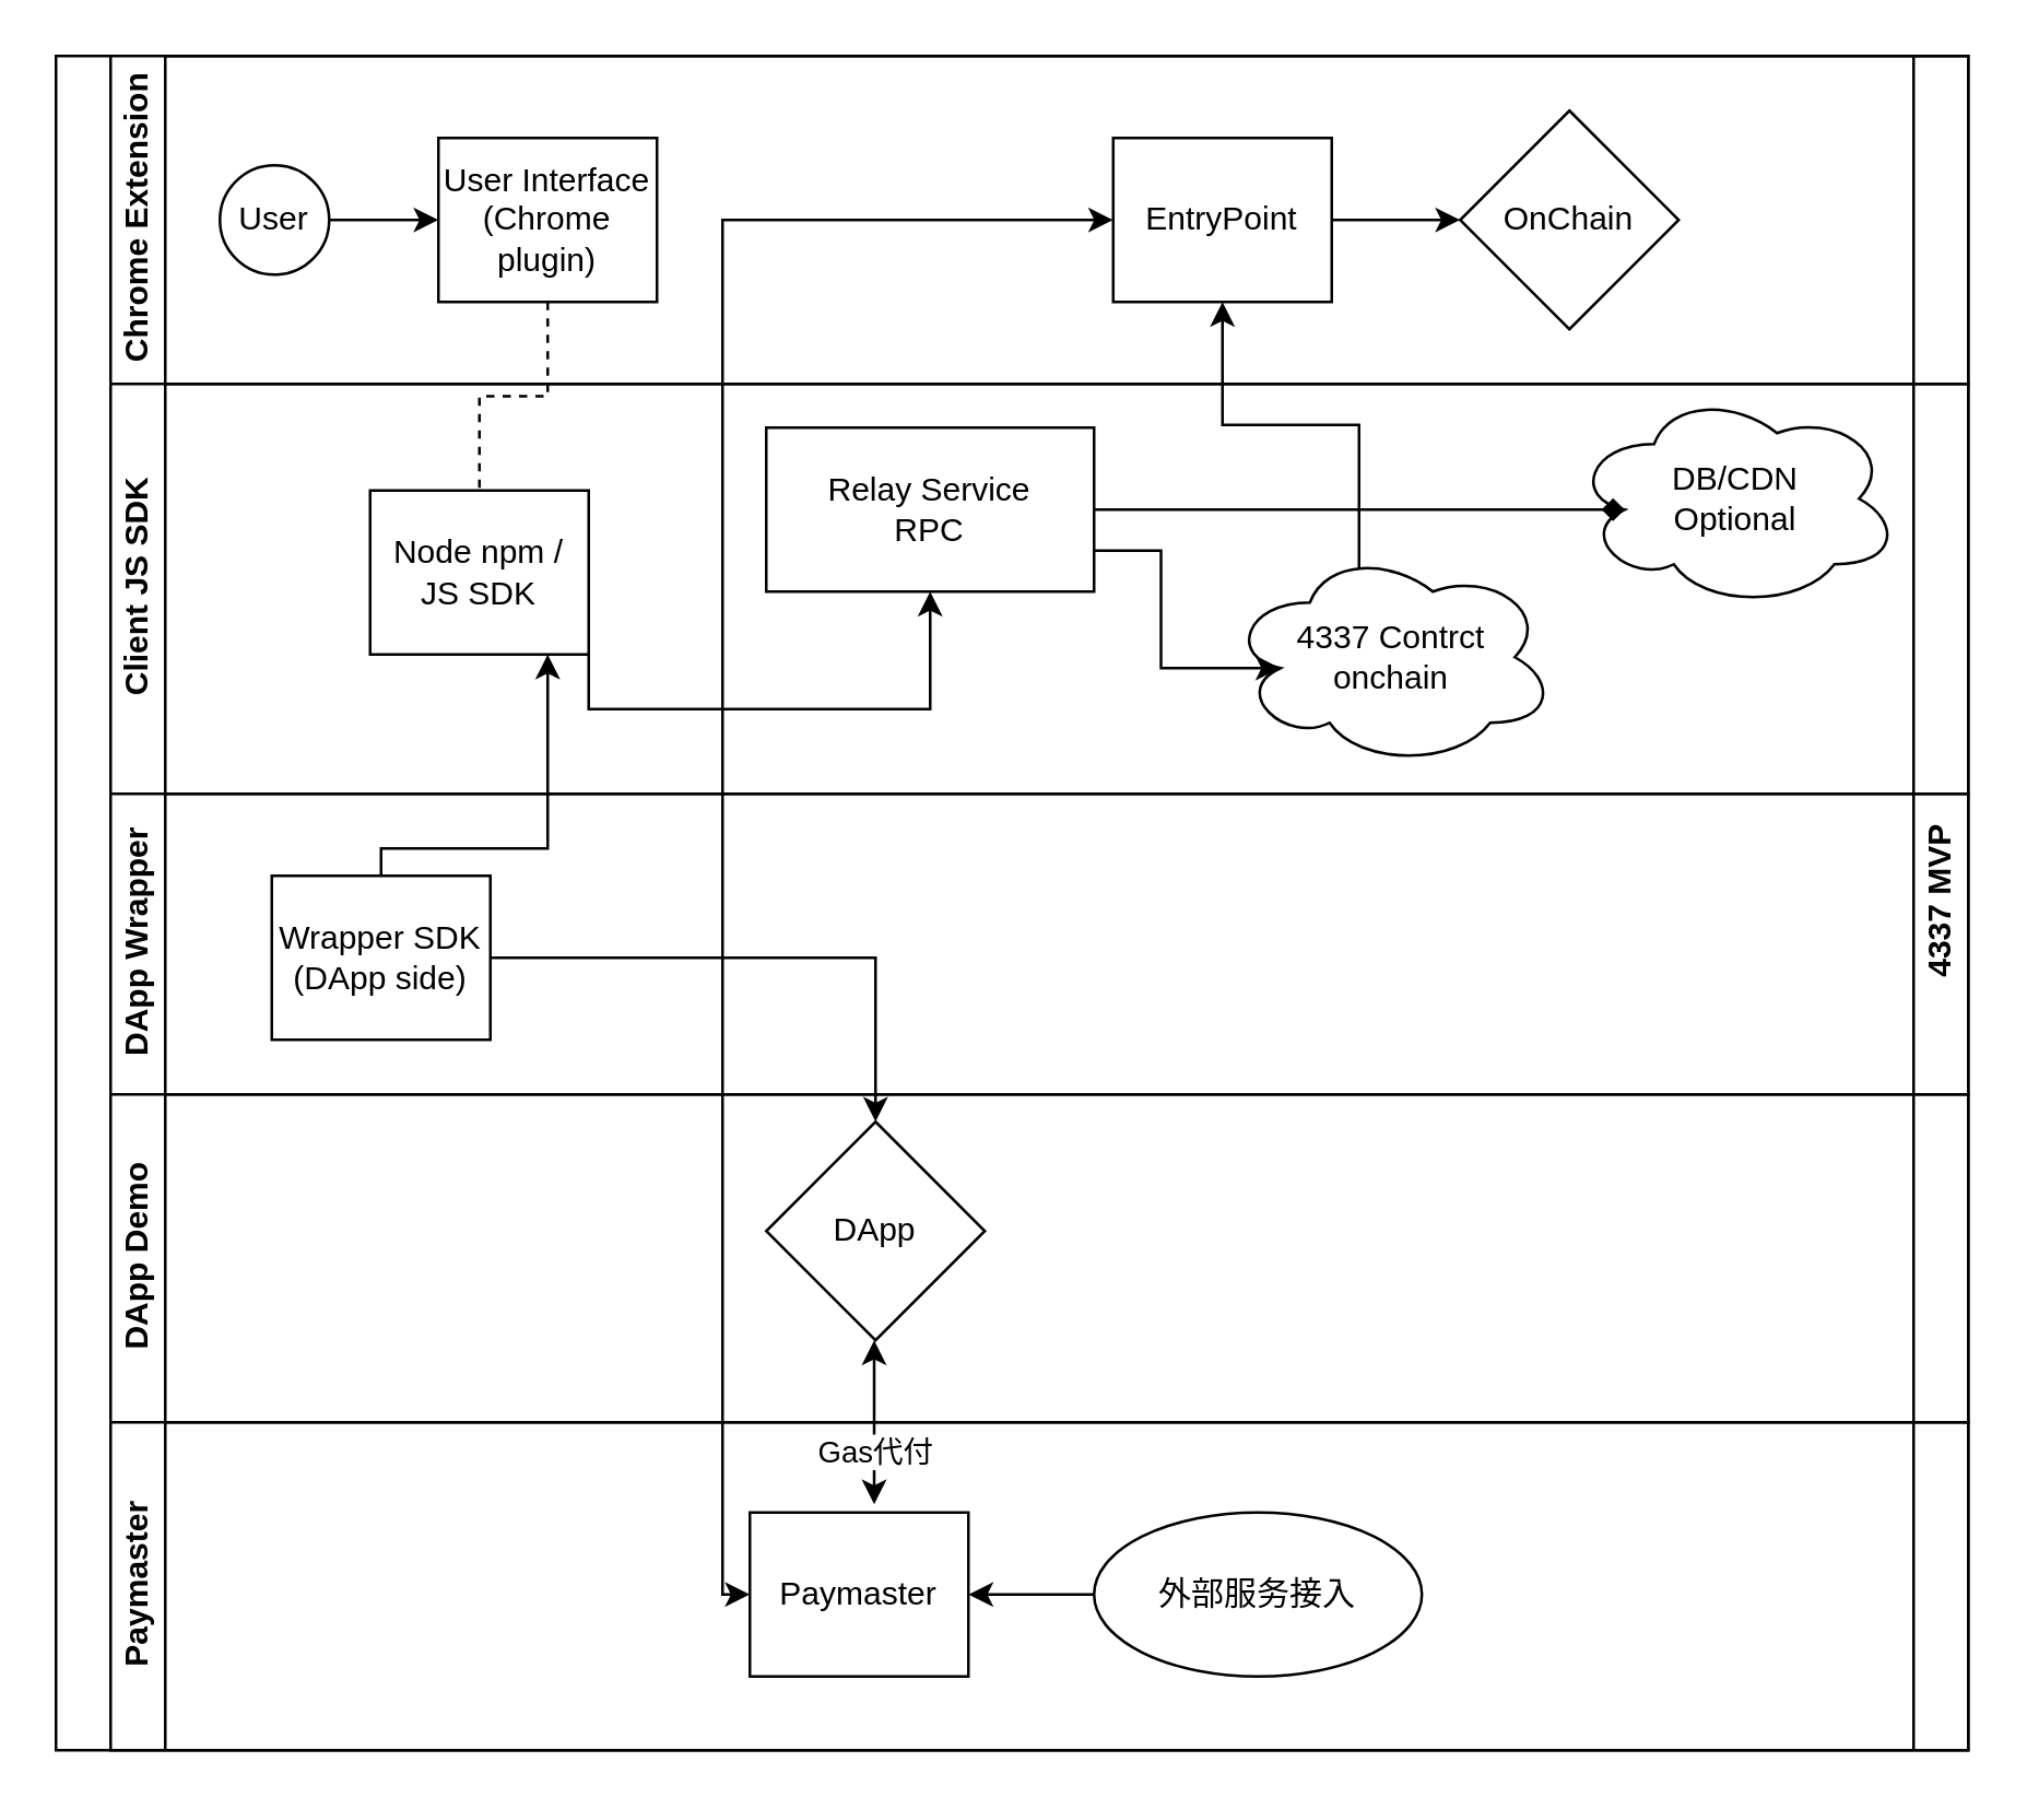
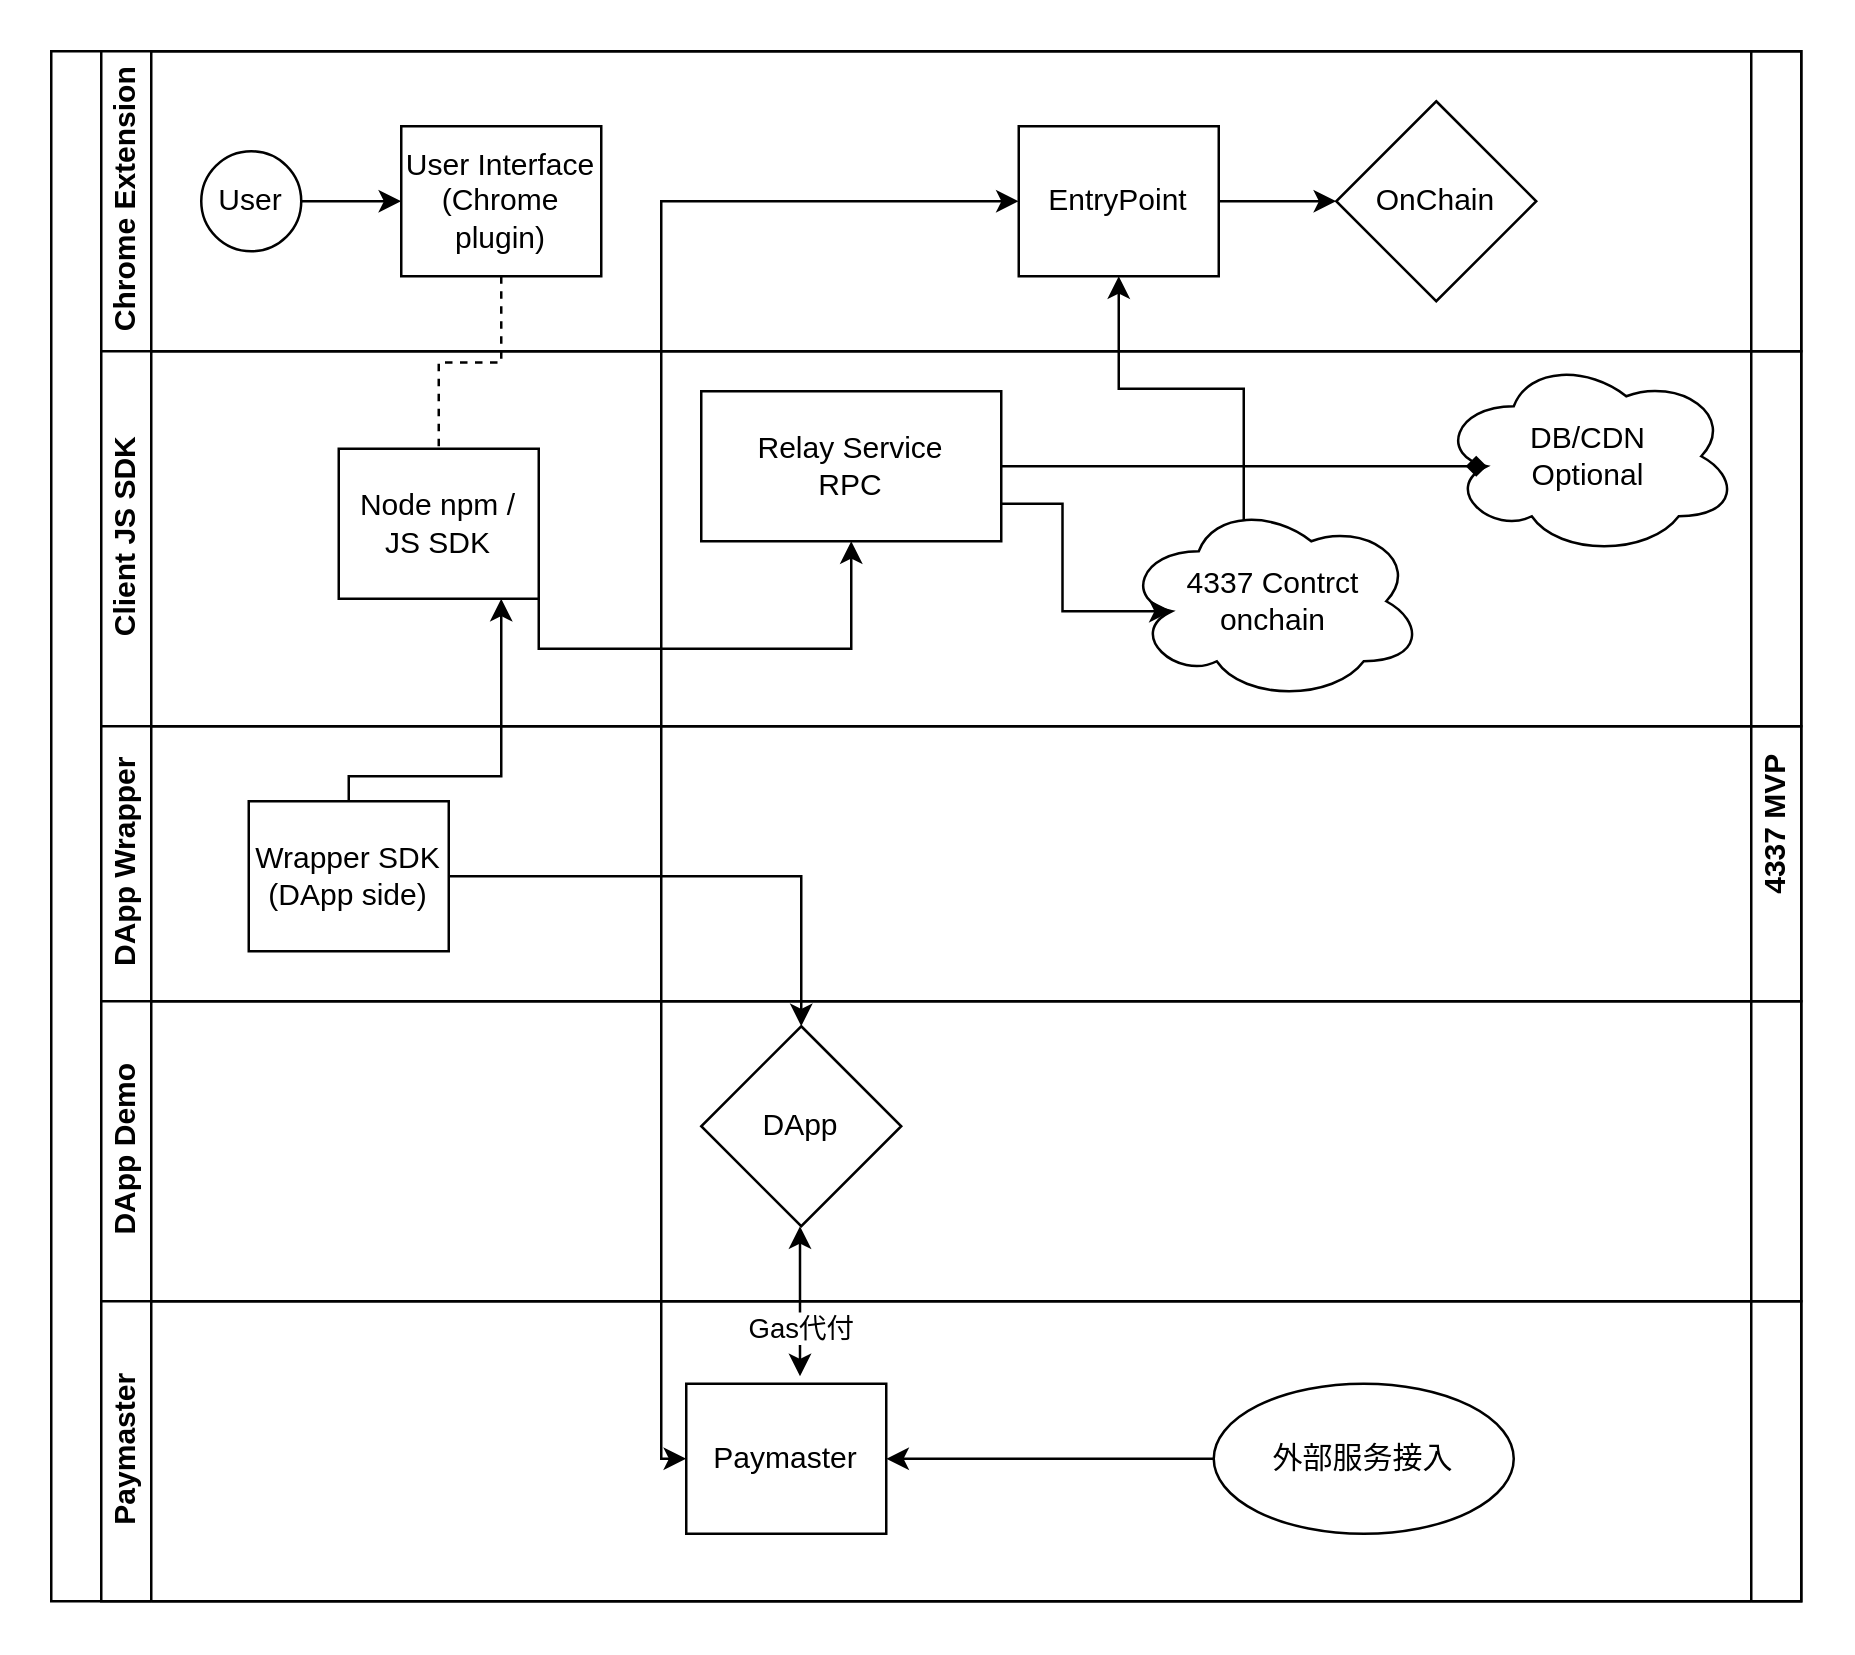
- <mxCell id="26" value="外部服务接入" style="ellipse;whiteSpace=wrap;html=1;fontColor=#000000;rounded=0;" parent="24" vertex="1"><mxGeometry x="360" y="33" width="120" height="60" as="geometry" /></mxCell>
+ <mxCell id="26" value="外部服务接入" style="ellipse;whiteSpace=wrap;html=1;fontColor=#000000;rounded=0;" parent="24" vertex="1"><mxGeometry x="445" y="33" width="120" height="60" as="geometry" /></mxCell>
